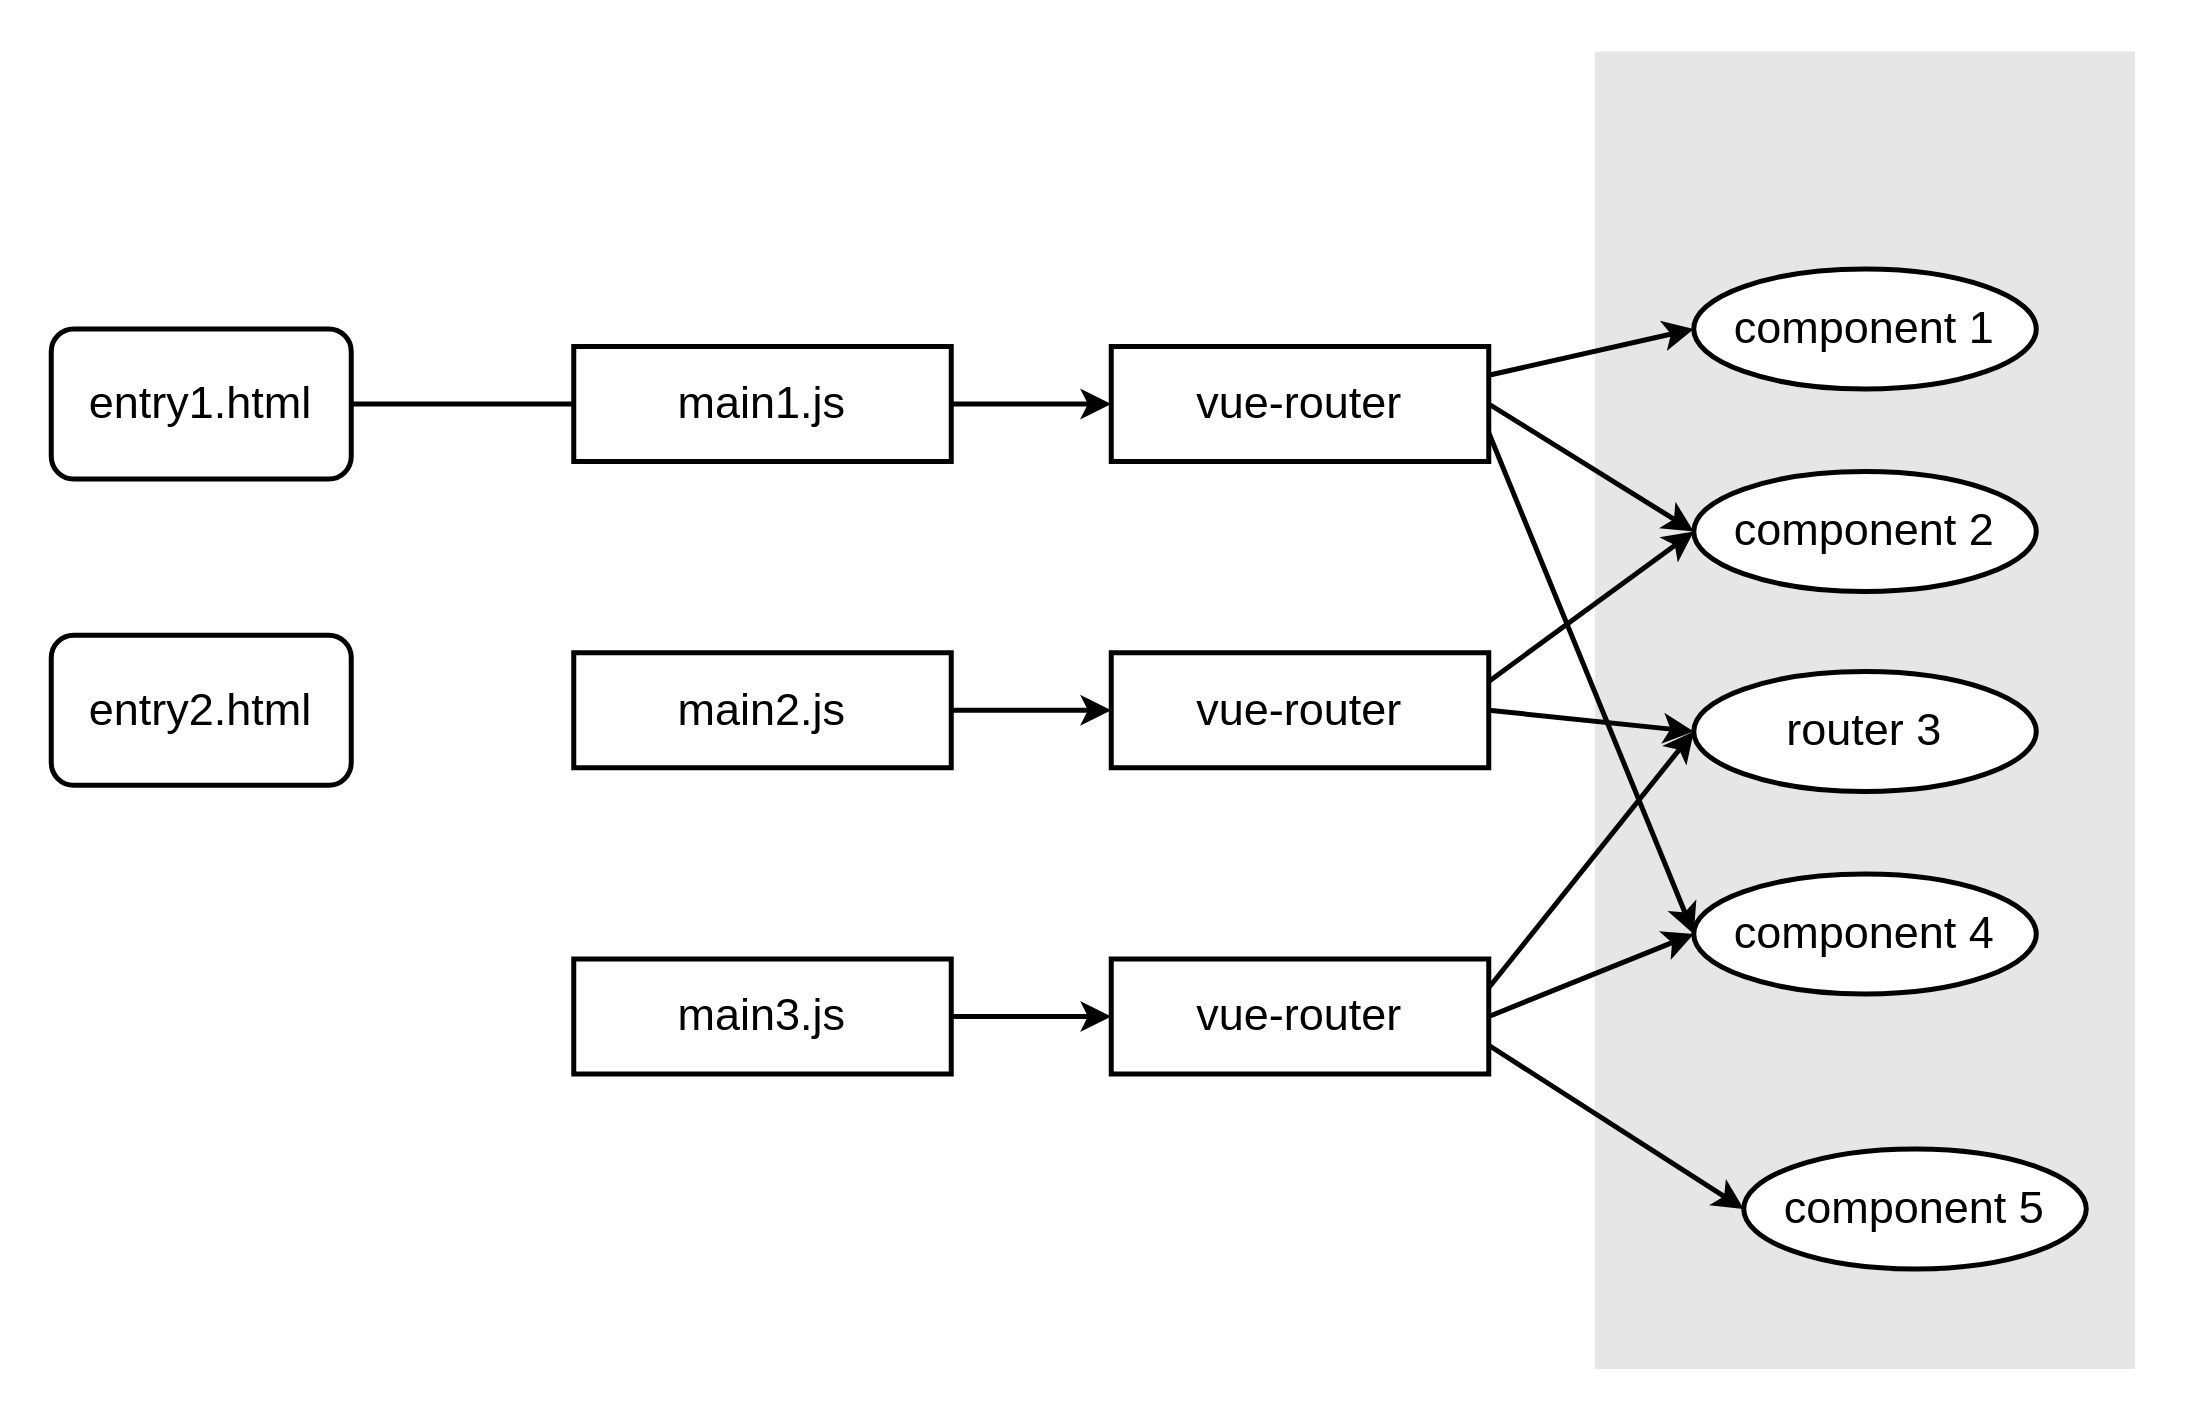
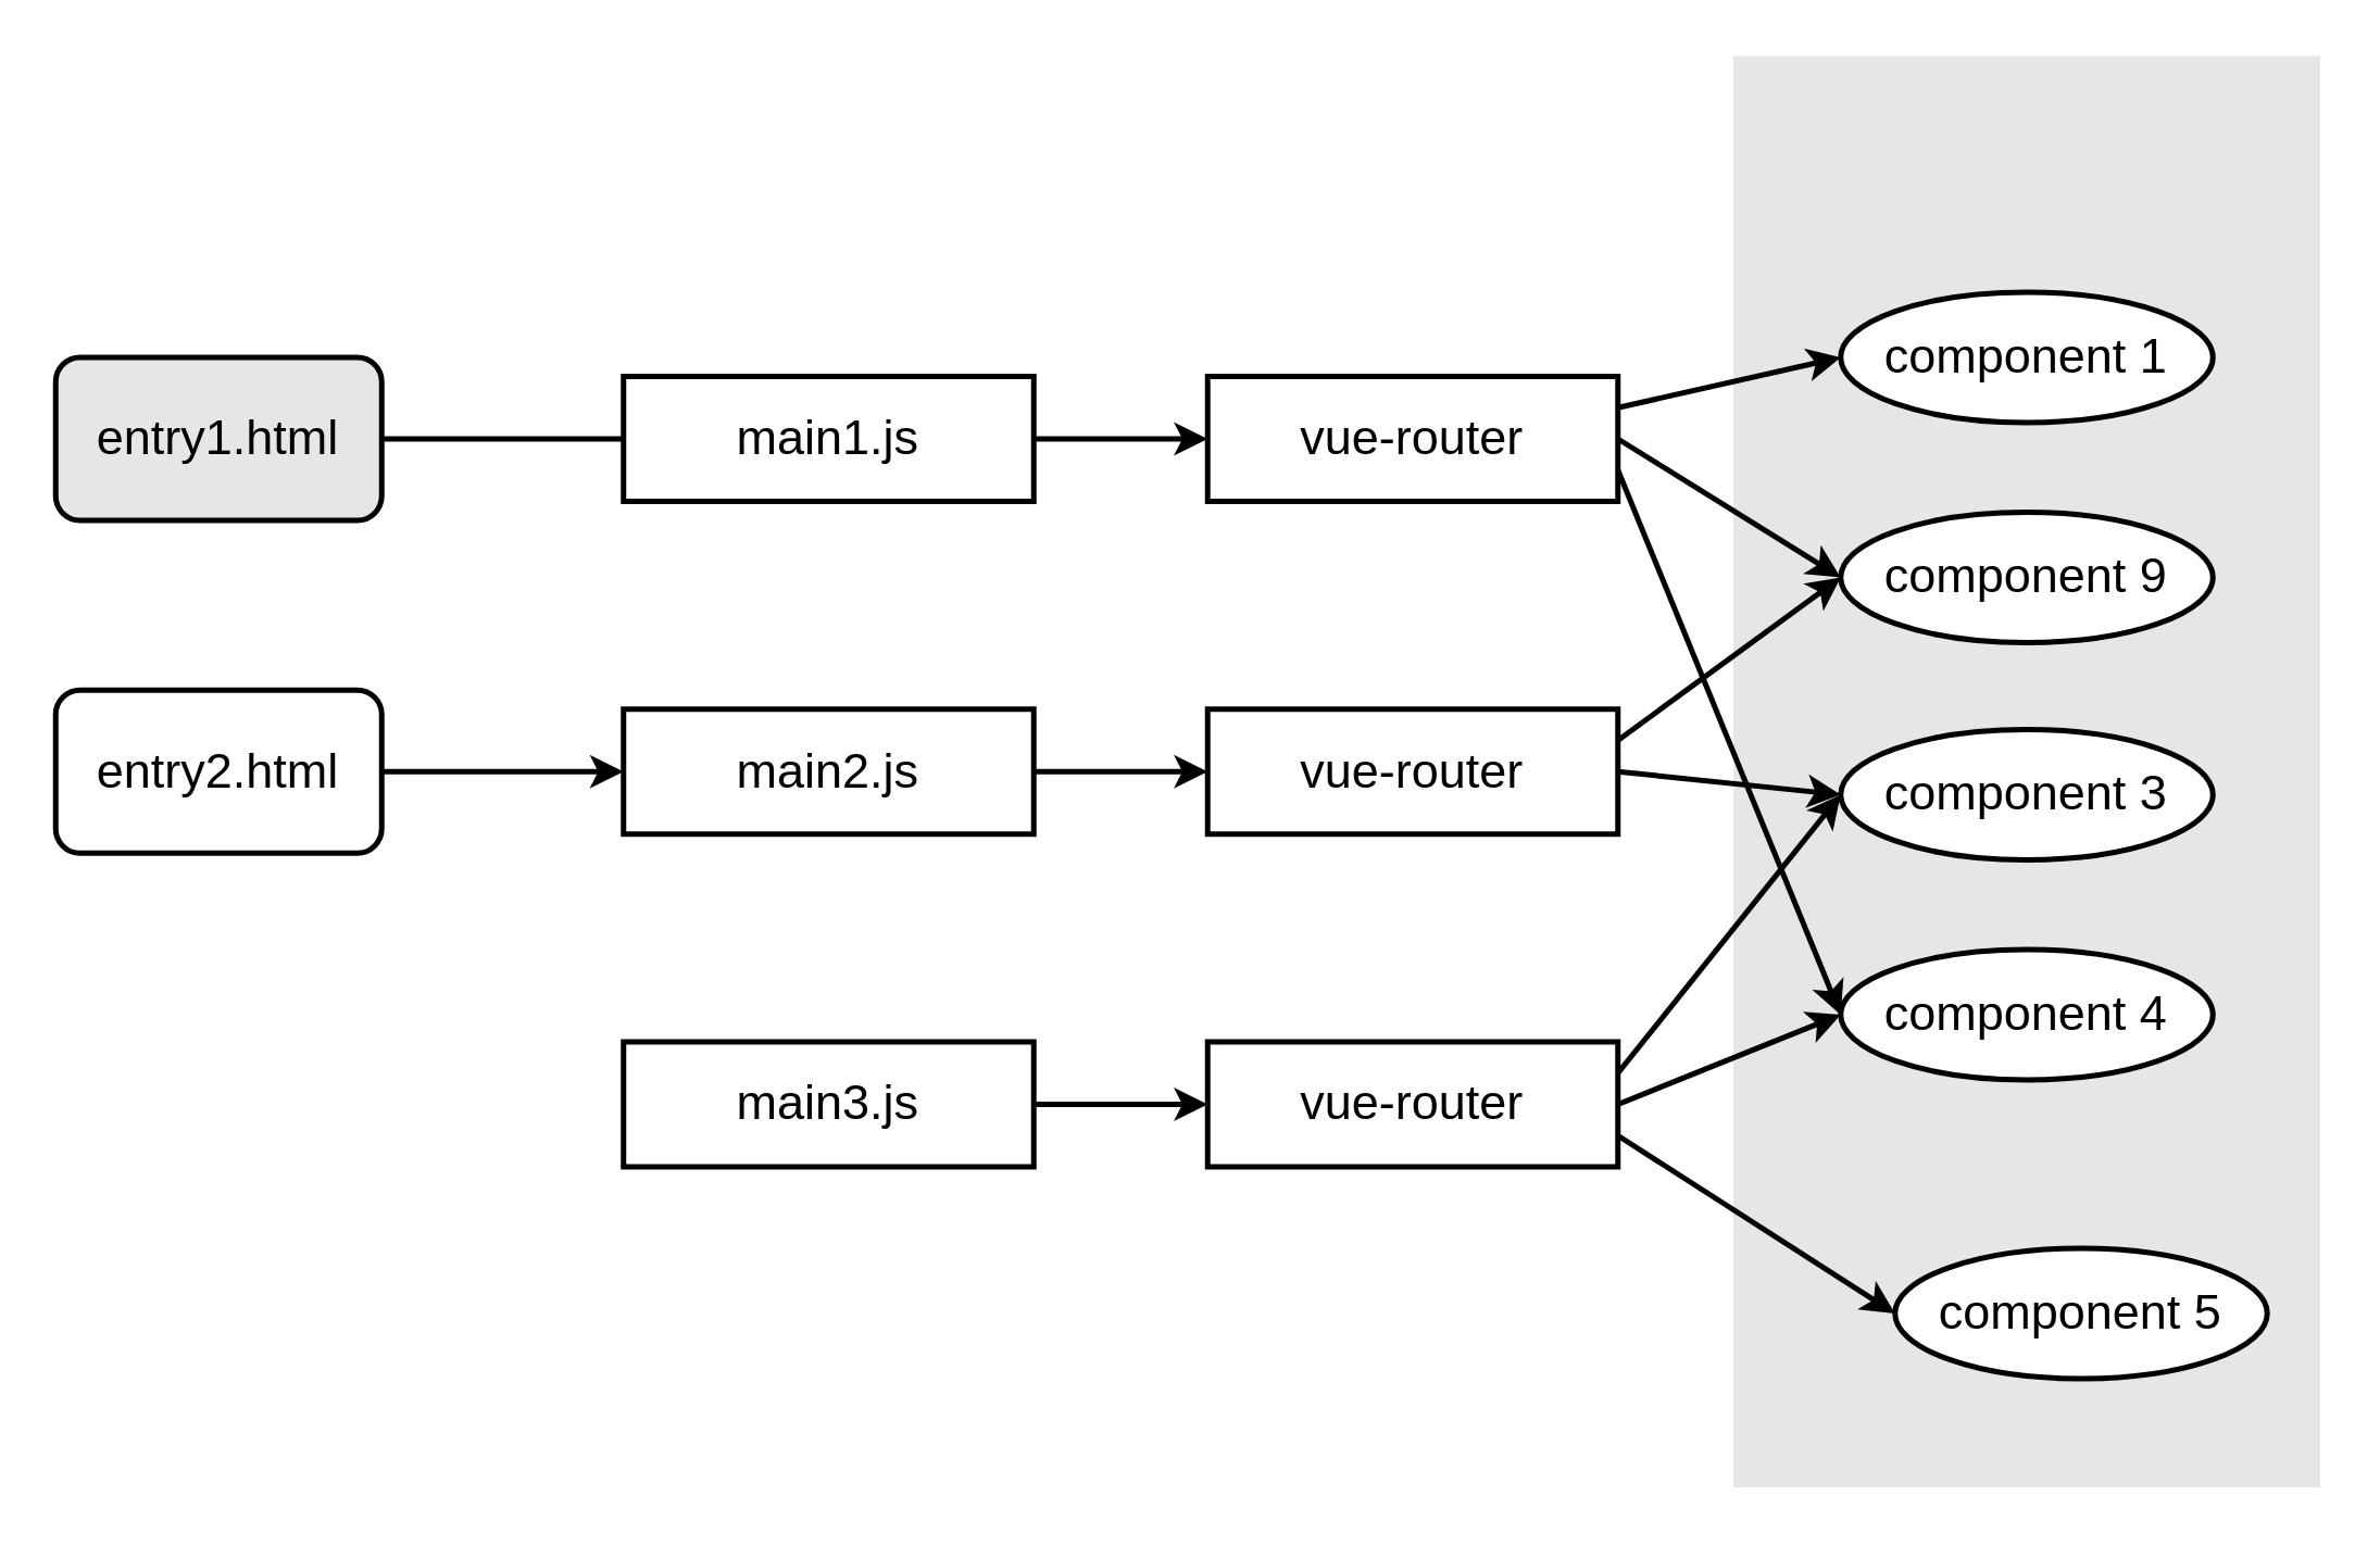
- <mxCell id="4" value="&lt;font style=&quot;font-size: 18px;&quot;&gt;entry1.html&lt;/font&gt;" style="rounded=1;whiteSpace=wrap;html=1;strokeWidth=2;fontSize=18;" vertex="1" parent="1"><mxGeometry x="20" y="131" width="120" height="60" as="geometry" /></mxCell>
+ <mxCell id="4" value="&lt;font style=&quot;font-size: 18px;&quot;&gt;entry1.html&lt;/font&gt;" style="rounded=1;whiteSpace=wrap;html=1;strokeWidth=2;fontSize=18;fillColor=#e6e6e6;" vertex="1" parent="1"><mxGeometry x="20" y="131" width="120" height="60" as="geometry" /></mxCell>
- <mxCell id="25" value="component 2" style="ellipse;whiteSpace=wrap;html=1;rounded=0;strokeWidth=2;fontSize=18;" vertex="1" parent="1"><mxGeometry x="677" y="188" width="137" height="48" as="geometry" /></mxCell>
+ <mxCell id="25" value="component 9" style="ellipse;whiteSpace=wrap;html=1;rounded=0;strokeWidth=2;fontSize=18;" vertex="1" parent="1"><mxGeometry x="677" y="188" width="137" height="48" as="geometry" /></mxCell>
+ <mxCell id="5" style="edgeStyle=none;rounded=0;orthogonalLoop=1;jettySize=auto;html=1;entryX=0;entryY=0.5;entryDx=0;entryDy=0;strokeWidth=2;fontSize=18;" edge="1" parent="1" source="6" target="10"><mxGeometry relative="1" as="geometry" /></mxCell>
- <mxCell id="26" value="router 3" style="ellipse;whiteSpace=wrap;html=1;rounded=0;strokeWidth=2;fontSize=18;" vertex="1" parent="1"><mxGeometry x="677" y="268" width="137" height="48" as="geometry" /></mxCell>
+ <mxCell id="26" value="component 3" style="ellipse;whiteSpace=wrap;html=1;rounded=0;strokeWidth=2;fontSize=18;" vertex="1" parent="1"><mxGeometry x="677" y="268" width="137" height="48" as="geometry" /></mxCell>
